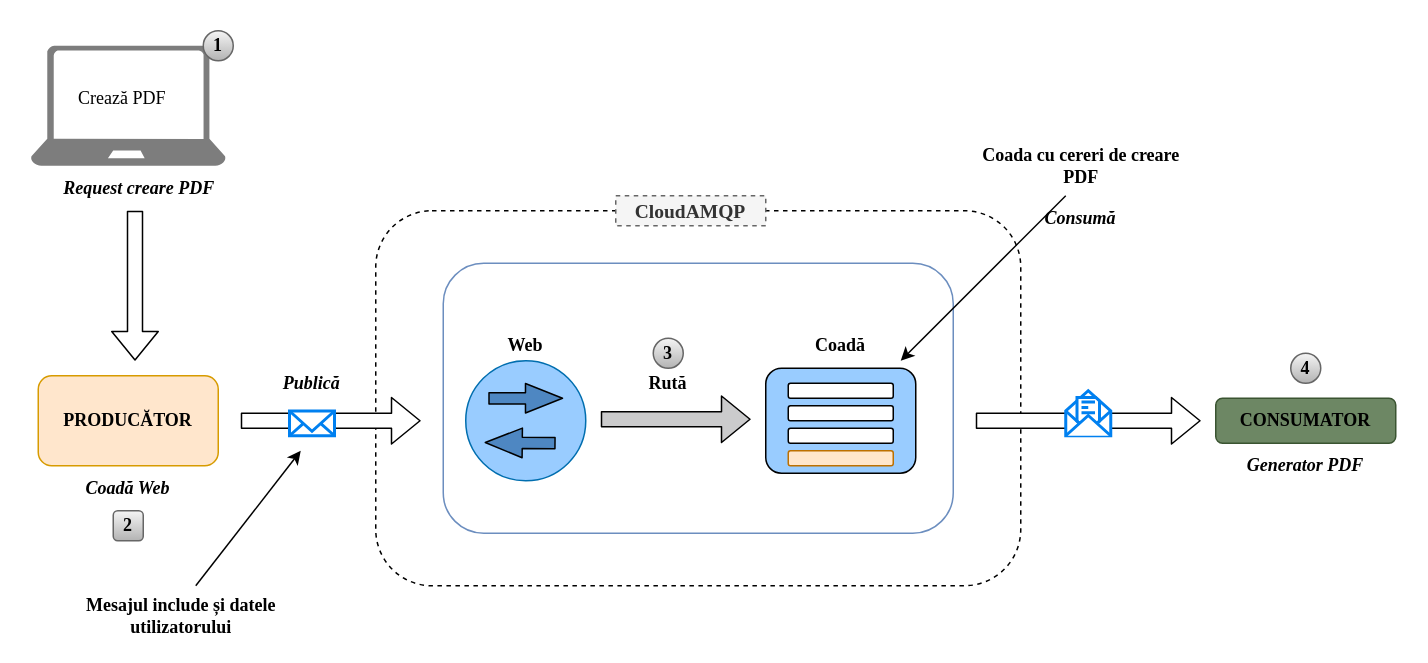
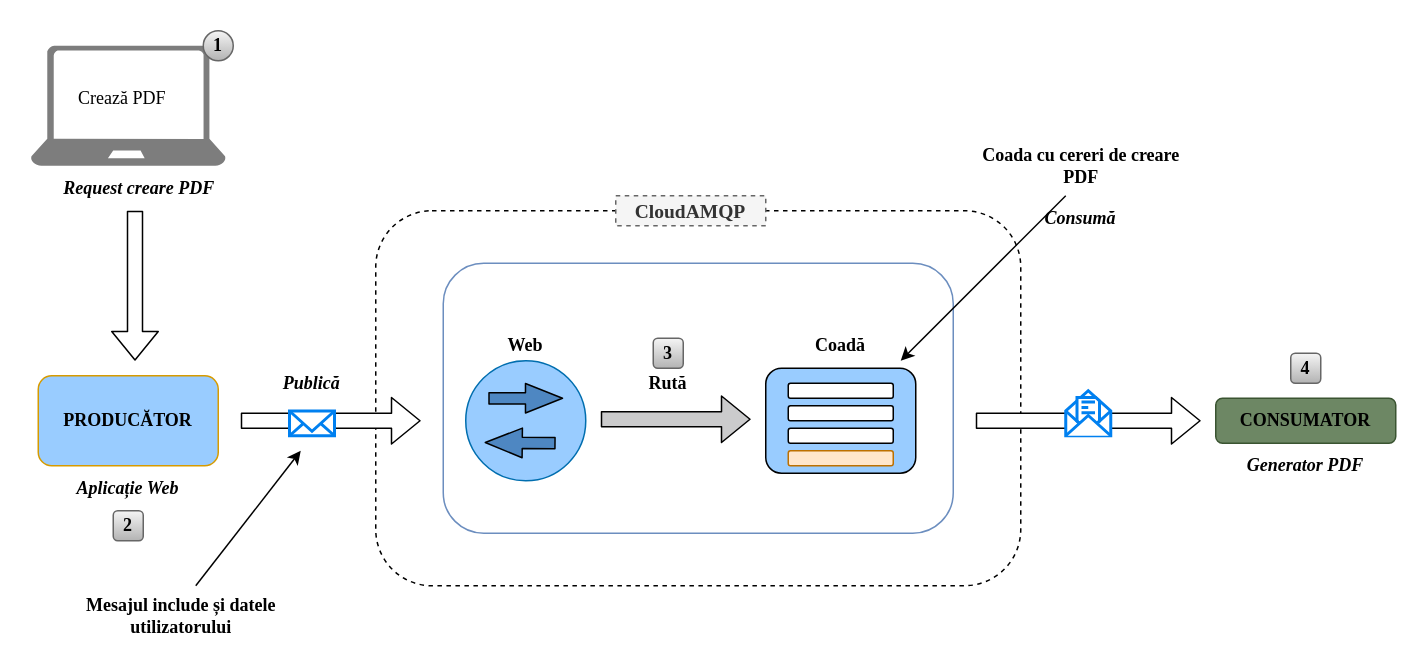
- <mxCell id="39" value="&lt;font face=&quot;Verdana&quot;&gt;&lt;b&gt;3&lt;/b&gt;&lt;/font&gt;" style="ellipse;whiteSpace=wrap;html=1;aspect=fixed;fillColor=#f5f5f5;gradientColor=#b3b3b3;strokeColor=#666666;" vertex="1" parent="1"><mxGeometry x="435" y="225" width="20" height="20" as="geometry" /></mxCell>
+ <mxCell id="39" value="&lt;font face=&quot;Verdana&quot;&gt;&lt;b&gt;3&lt;/b&gt;&lt;/font&gt;" style="whiteSpace=wrap;html=1;aspect=fixed;fillColor=#f5f5f5;gradientColor=#b3b3b3;strokeColor=#666666;rounded=1;" vertex="1" parent="1"><mxGeometry x="435" y="225" width="20" height="20" as="geometry" /></mxCell>
- <mxCell id="40" value="&lt;font face=&quot;Verdana&quot;&gt;&lt;b&gt;4&lt;/b&gt;&lt;/font&gt;" style="ellipse;whiteSpace=wrap;html=1;aspect=fixed;fillColor=#f5f5f5;gradientColor=#b3b3b3;strokeColor=#666666;" vertex="1" parent="1"><mxGeometry x="860" y="235" width="20" height="20" as="geometry" /></mxCell>
+ <mxCell id="40" value="&lt;font face=&quot;Verdana&quot;&gt;&lt;b&gt;4&lt;/b&gt;&lt;/font&gt;" style="whiteSpace=wrap;html=1;aspect=fixed;fillColor=#f5f5f5;gradientColor=#b3b3b3;strokeColor=#666666;rounded=1;" vertex="1" parent="1"><mxGeometry x="860" y="235" width="20" height="20" as="geometry" /></mxCell>
- <mxCell id="5" value="&lt;b&gt;&lt;font face=&quot;Verdana&quot;&gt;PRODUCĂTOR&lt;/font&gt;&lt;/b&gt;" style="rounded=1;whiteSpace=wrap;html=1;fillColor=#ffe6cc;strokeColor=#d79b00;" parent="1" vertex="1"><mxGeometry x="25" y="250" width="120" height="60" as="geometry" /></mxCell>
+ <mxCell id="5" value="&lt;b&gt;&lt;font face=&quot;Verdana&quot;&gt;PRODUCĂTOR&lt;/font&gt;&lt;/b&gt;" style="rounded=1;whiteSpace=wrap;html=1;fillColor=#99ccff;strokeColor=#d79b00;" parent="1" vertex="1"><mxGeometry x="25" y="250" width="120" height="60" as="geometry" /></mxCell>
- <mxCell id="8" value="&lt;b&gt;&lt;i&gt;&lt;font face=&quot;Verdana&quot;&gt;Coadă Web&lt;/font&gt;&lt;/i&gt;&lt;/b&gt;" style="text;html=1;strokeColor=none;fillColor=none;align=center;verticalAlign=middle;whiteSpace=wrap;rounded=0;" parent="1" vertex="1"><mxGeometry x="25" y="310" width="120" height="30" as="geometry" /></mxCell>
+ <mxCell id="8" value="&lt;b&gt;&lt;i&gt;&lt;font face=&quot;Verdana&quot;&gt;Aplicație Web&lt;/font&gt;&lt;/i&gt;&lt;/b&gt;" style="text;html=1;strokeColor=none;fillColor=none;align=center;verticalAlign=middle;whiteSpace=wrap;rounded=0;" parent="1" vertex="1"><mxGeometry x="25" y="310" width="120" height="30" as="geometry" /></mxCell>
